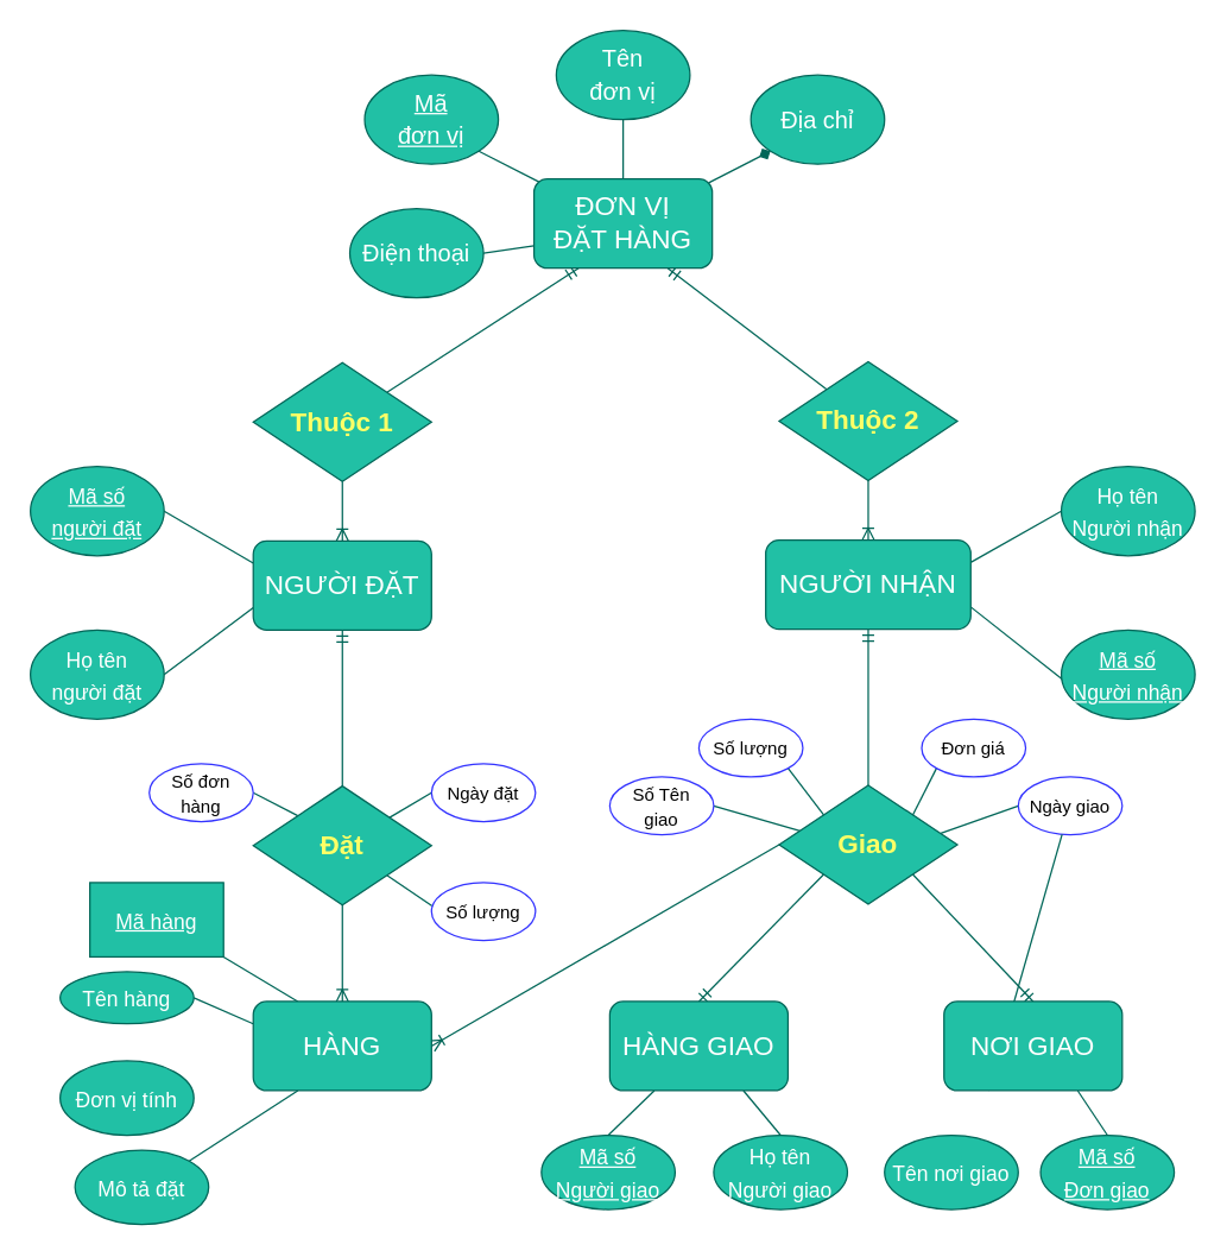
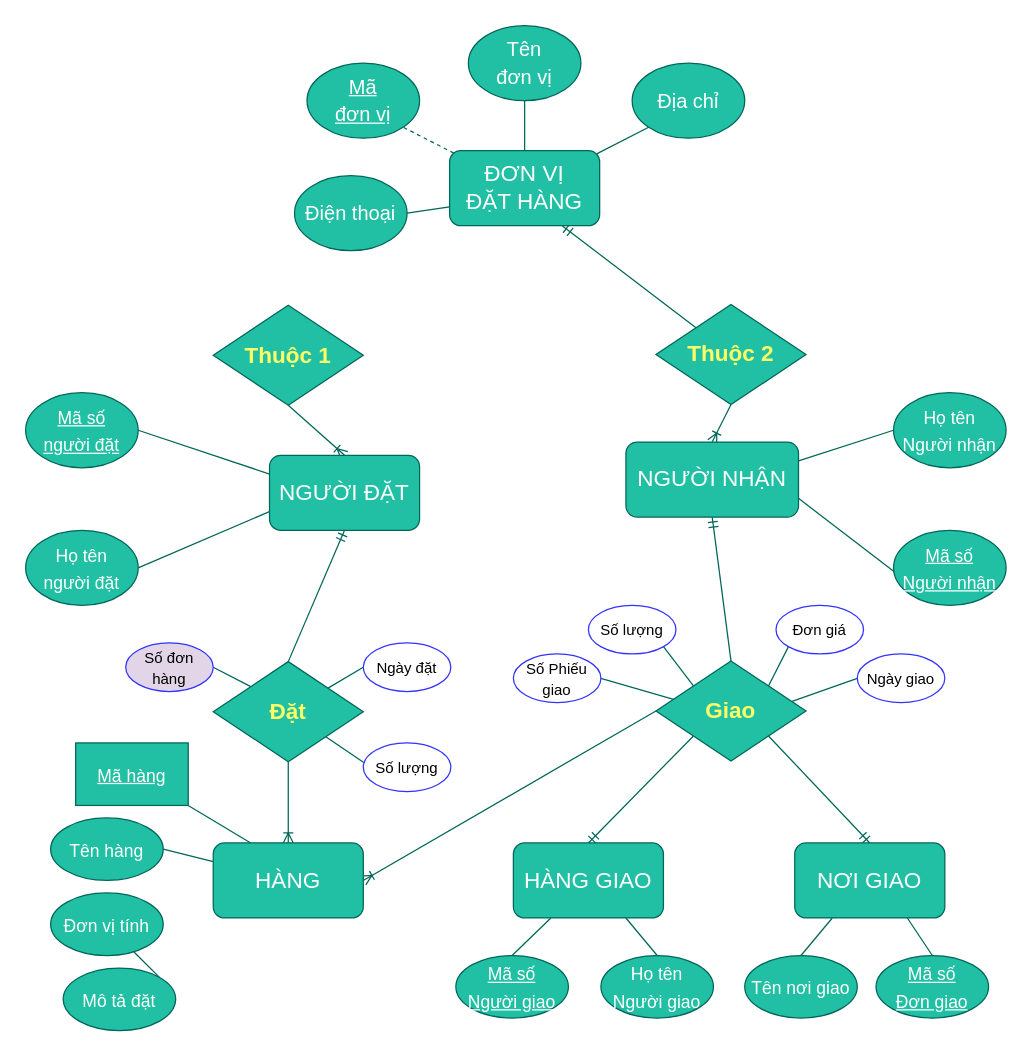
- <mxCell id="10" value="" style="endArrow=diamond;html=1;rounded=1;sketch=0;fontSize=14;fontColor=#FFFFFF;strokeColor=#006658;fillColor=#21C0A5;entryX=0;entryY=1;entryDx=0;entryDy=0;exitX=0.98;exitY=0.042;exitDx=0;exitDy=0;exitPerimeter=0;" edge="1" parent="1" source="4" target="8"><mxGeometry width="50" height="50" relative="1" as="geometry"><mxPoint x="495" y="230" as="sourcePoint" /><mxPoint x="545" y="180" as="targetPoint" /></mxGeometry></mxCell>
+ <mxCell id="10" value="" style="endArrow=none;html=1;rounded=1;sketch=0;fontSize=14;fontColor=#FFFFFF;strokeColor=#006658;fillColor=#21C0A5;entryX=0;entryY=1;entryDx=0;entryDy=0;exitX=0.98;exitY=0.042;exitDx=0;exitDy=0;exitPerimeter=0;" edge="1" parent="1" source="4" target="8"><mxGeometry width="50" height="50" relative="1" as="geometry"><mxPoint x="495" y="230" as="sourcePoint" /><mxPoint x="545" y="180" as="targetPoint" /></mxGeometry></mxCell>
- <mxCell id="12" value="" style="endArrow=none;html=1;rounded=1;sketch=0;fontSize=14;fontColor=#FFFFFF;strokeColor=#006658;fillColor=#21C0A5;entryX=1;entryY=1;entryDx=0;entryDy=0;exitX=0.028;exitY=0.032;exitDx=0;exitDy=0;exitPerimeter=0;" edge="1" parent="1" source="4" target="6"><mxGeometry width="50" height="50" relative="1" as="geometry"><mxPoint x="325" y="140" as="sourcePoint" /><mxPoint x="375" y="90" as="targetPoint" /></mxGeometry></mxCell>
+ <mxCell id="12" value="" style="endArrow=none;html=1;rounded=1;sketch=0;fontSize=14;fontColor=#FFFFFF;strokeColor=#006658;fillColor=#21C0A5;entryX=1;entryY=1;entryDx=0;entryDy=0;exitX=0.028;exitY=0.032;exitDx=0;exitDy=0;exitPerimeter=0;dashed=1;" edge="1" parent="1" source="4" target="6"><mxGeometry width="50" height="50" relative="1" as="geometry"><mxPoint x="325" y="140" as="sourcePoint" /><mxPoint x="375" y="90" as="targetPoint" /></mxGeometry></mxCell>
- <mxCell id="2" style="edgeStyle=none;rounded=1;sketch=0;orthogonalLoop=1;jettySize=auto;html=1;exitX=0.25;exitY=1;exitDx=0;exitDy=0;entryX=1;entryY=0;entryDx=0;entryDy=0;fontSize=14;fontColor=#FFFFFF;startArrow=ERmandOne;startFill=0;endArrow=none;endFill=0;strokeColor=#006658;fillColor=#21C0A5;" edge="1" parent="1" source="4" target="14"><mxGeometry relative="1" as="geometry" /></mxCell>
- <mxCell id="44" value="NGƯỜI NHẬN" style="rounded=1;whiteSpace=wrap;html=1;sketch=0;fontSize=18;fontColor=#FFFFFF;strokeColor=#006658;fillColor=#21C0A5;" vertex="1" parent="1"><mxGeometry x="515" y="363" width="138" height="60" as="geometry" /></mxCell>
+ <mxCell id="44" value="NGƯỜI NHẬN" style="rounded=1;whiteSpace=wrap;html=1;sketch=0;fontSize=18;fontColor=#FFFFFF;strokeColor=#006658;fillColor=#21C0A5;" vertex="1" parent="1"><mxGeometry x="500" y="353" width="138" height="60" as="geometry" /></mxCell>
- <mxCell id="18" value="NGƯỜI ĐẶT" style="rounded=1;whiteSpace=wrap;html=1;sketch=0;fontSize=18;fontColor=#FFFFFF;strokeColor=#006658;fillColor=#21C0A5;" vertex="1" parent="1"><mxGeometry x="170" y="363.55" width="120" height="60" as="geometry" /></mxCell>
+ <mxCell id="18" value="NGƯỜI ĐẶT" style="rounded=1;whiteSpace=wrap;html=1;sketch=0;fontSize=18;fontColor=#FFFFFF;strokeColor=#006658;fillColor=#21C0A5;" vertex="1" parent="1"><mxGeometry x="215" y="363.55" width="120" height="60" as="geometry" /></mxCell>
- <mxCell id="25" value="&lt;font style=&quot;font-size: 12px&quot;&gt;Số đơn hàng&lt;/font&gt;" style="ellipse;whiteSpace=wrap;html=1;rounded=0;sketch=0;fontSize=14;strokeWidth=1;strokeColor=#3333FF;" vertex="1" parent="1"><mxGeometry x="100" y="513.55" width="70" height="38.89" as="geometry" /></mxCell>
+ <mxCell id="25" value="&lt;font style=&quot;font-size: 12px&quot;&gt;Số đơn hàng&lt;/font&gt;" style="ellipse;whiteSpace=wrap;html=1;rounded=0;sketch=0;fontSize=14;strokeWidth=1;strokeColor=#3333FF;fillColor=#e1d5e7;" vertex="1" parent="1"><mxGeometry x="100" y="513.55" width="70" height="38.89" as="geometry" /></mxCell>
- <mxCell id="52" value="&lt;font style=&quot;font-size: 12px&quot;&gt;Số Tên&lt;br&gt;giao&lt;br&gt;&lt;/font&gt;" style="ellipse;whiteSpace=wrap;html=1;rounded=0;sketch=0;fontSize=14;strokeWidth=1;strokeColor=#3333FF;" vertex="1" parent="1"><mxGeometry x="410" y="522.44" width="70" height="38.89" as="geometry" /></mxCell>
+ <mxCell id="52" value="&lt;font style=&quot;font-size: 12px&quot;&gt;Số Phiếu&lt;br&gt;giao&lt;br&gt;&lt;/font&gt;" style="ellipse;whiteSpace=wrap;html=1;rounded=0;sketch=0;fontSize=14;strokeWidth=1;strokeColor=#3333FF;" vertex="1" parent="1"><mxGeometry x="410" y="522.44" width="70" height="38.89" as="geometry" /></mxCell>
- <mxCell id="57" style="edgeStyle=none;rounded=1;sketch=0;orthogonalLoop=1;jettySize=auto;html=1;exitX=0.25;exitY=1;exitDx=0;exitDy=0;fontSize=12;fontColor=#FFFF66;startArrow=none;startFill=0;endArrow=none;endFill=0;strokeColor=#006658;fillColor=#21C0A5;" edge="1" parent="1" source="59" target="53"><mxGeometry relative="1" as="geometry" /></mxCell>
+ <mxCell id="57" style="edgeStyle=none;rounded=1;sketch=0;orthogonalLoop=1;jettySize=auto;html=1;exitX=0.25;exitY=1;exitDx=0;exitDy=0;entryX=0.5;entryY=0;entryDx=0;entryDy=0;fontSize=12;fontColor=#FFFF66;startArrow=none;startFill=0;endArrow=none;endFill=0;strokeColor=#006658;fillColor=#21C0A5;" edge="1" parent="1" source="59" target="62"><mxGeometry relative="1" as="geometry" /></mxCell>
- <mxCell id="35" value="&lt;span style=&quot;font-size: 14px&quot;&gt;Tên hàng&lt;/span&gt;" style="ellipse;whiteSpace=wrap;html=1;rounded=0;sketch=0;fontSize=18;fontColor=#FFFFFF;strokeColor=#006658;fillColor=#21C0A5;" vertex="1" parent="1"><mxGeometry x="40" y="653.55" width="90" height="35" as="geometry" /></mxCell>
+ <mxCell id="35" value="&lt;span style=&quot;font-size: 14px&quot;&gt;Tên hàng&lt;/span&gt;" style="ellipse;whiteSpace=wrap;html=1;rounded=0;sketch=0;fontSize=18;fontColor=#FFFFFF;strokeColor=#006658;fillColor=#21C0A5;" vertex="1" parent="1"><mxGeometry x="40" y="653.55" width="90" height="50" as="geometry" /></mxCell>
- <mxCell id="37" style="edgeStyle=none;rounded=1;sketch=0;orthogonalLoop=1;jettySize=auto;html=1;exitX=1;exitY=0;exitDx=0;exitDy=0;entryX=0.25;entryY=1;entryDx=0;entryDy=0;fontSize=12;fontColor=#FFFF66;startArrow=none;startFill=0;endArrow=none;endFill=0;strokeColor=#006658;fillColor=#21C0A5;" edge="1" parent="1" source="38" target="33"><mxGeometry relative="1" as="geometry" /></mxCell>
+ <mxCell id="37" style="edgeStyle=none;rounded=1;sketch=0;orthogonalLoop=1;jettySize=auto;html=1;exitX=1;exitY=0;exitDx=0;exitDy=0;fontSize=12;fontColor=#FFFF66;startArrow=none;startFill=0;endArrow=none;endFill=0;strokeColor=#006658;fillColor=#21C0A5;" edge="1" parent="1" source="38" target="36"><mxGeometry relative="1" as="geometry" /></mxCell>
